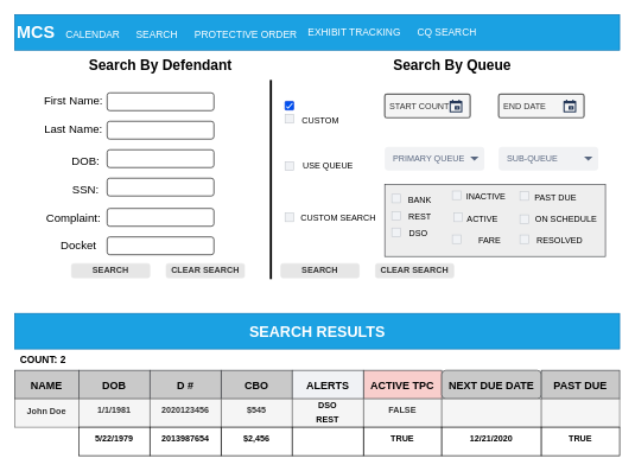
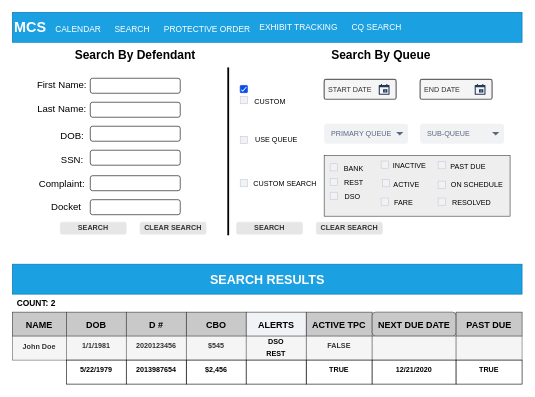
- <mxCell id="23" value="START COUNT" style="rounded=1;arcSize=9;fillColor=#f5f5f5;align=left;spacingLeft=5;strokeColor=#666666;html=1;strokeWidth=2;fontColor=#333333;fontSize=12" parent="1" vertex="1"><mxGeometry x="540" y="132" width="120" height="33" as="geometry" /></mxCell>
+ <mxCell id="23" value="START DATE" style="rounded=1;arcSize=9;fillColor=#f5f5f5;align=left;spacingLeft=5;strokeColor=#666666;html=1;strokeWidth=2;fontColor=#333333;fontSize=12" parent="1" vertex="1"><mxGeometry x="540" y="132" width="120" height="33" as="geometry" /></mxCell>
- <mxCell id="93" value="&lt;span style=&quot;font-size: 12px&quot;&gt;FARE&lt;/span&gt;" style="text;html=1;strokeColor=none;fillColor=none;align=center;verticalAlign=middle;whiteSpace=wrap;rounded=0;fontSize=30;" parent="1" vertex="1"><mxGeometry x="670" y="320.75" width="35" height="20" as="geometry" /></mxCell>
+ <mxCell id="93" value="&lt;span style=&quot;font-size: 12px&quot;&gt;FARE&lt;/span&gt;" style="text;html=1;strokeColor=none;fillColor=none;align=center;verticalAlign=middle;whiteSpace=wrap;rounded=0;fontSize=30;" parent="1" vertex="1"><mxGeometry x="655" y="320.75" width="35" height="20" as="geometry" /></mxCell>
- <mxCell id="32" value="&lt;span style=&quot;font-size: 15px&quot;&gt;&lt;b&gt;ACTIVE TPC&lt;/b&gt;&lt;/span&gt;" style="rounded=0;whiteSpace=wrap;html=1;strokeColor=#36393d;fontSize=30;fillColor=#f8cecc;spacingBottom=8;" parent="1" vertex="1"><mxGeometry x="510" y="520" width="110" height="40" as="geometry" /></mxCell>
+ <mxCell id="32" value="&lt;span style=&quot;font-size: 15px&quot;&gt;&lt;b&gt;ACTIVE TPC&lt;/b&gt;&lt;/span&gt;" style="rounded=0;whiteSpace=wrap;html=1;strokeColor=#36393d;fontSize=30;fillColor=#C9C9C9;spacingBottom=8;" parent="1" vertex="1"><mxGeometry x="510" y="520" width="110" height="40" as="geometry" /></mxCell>
